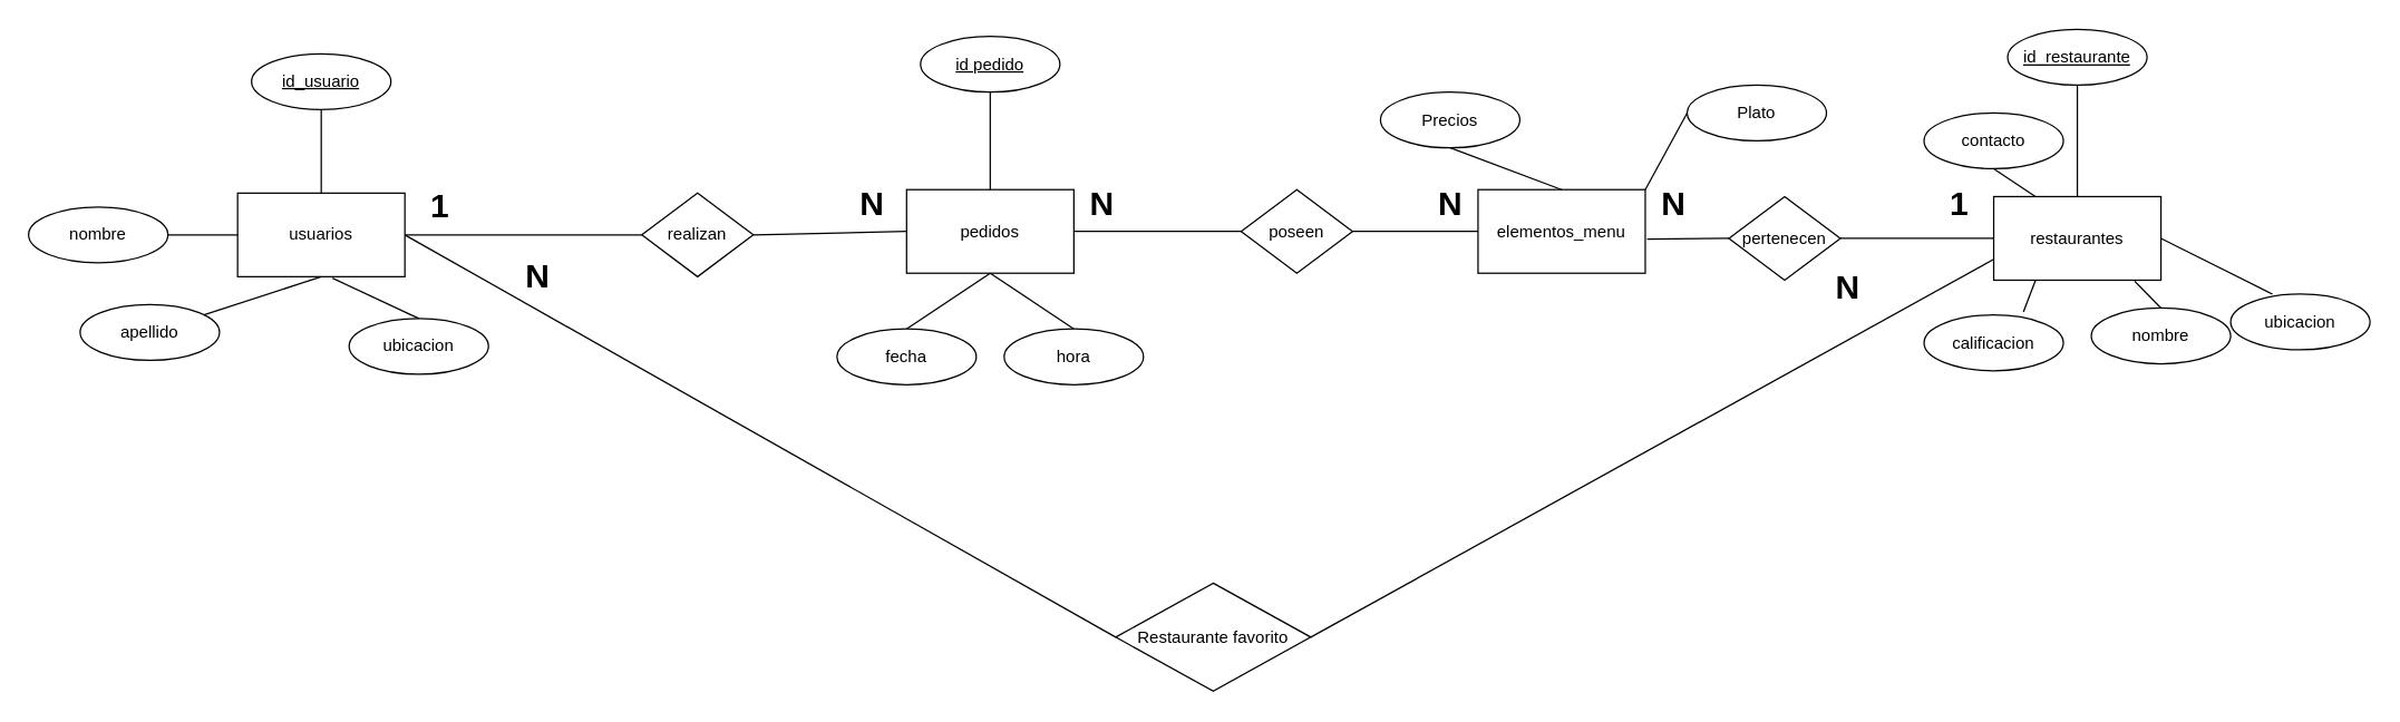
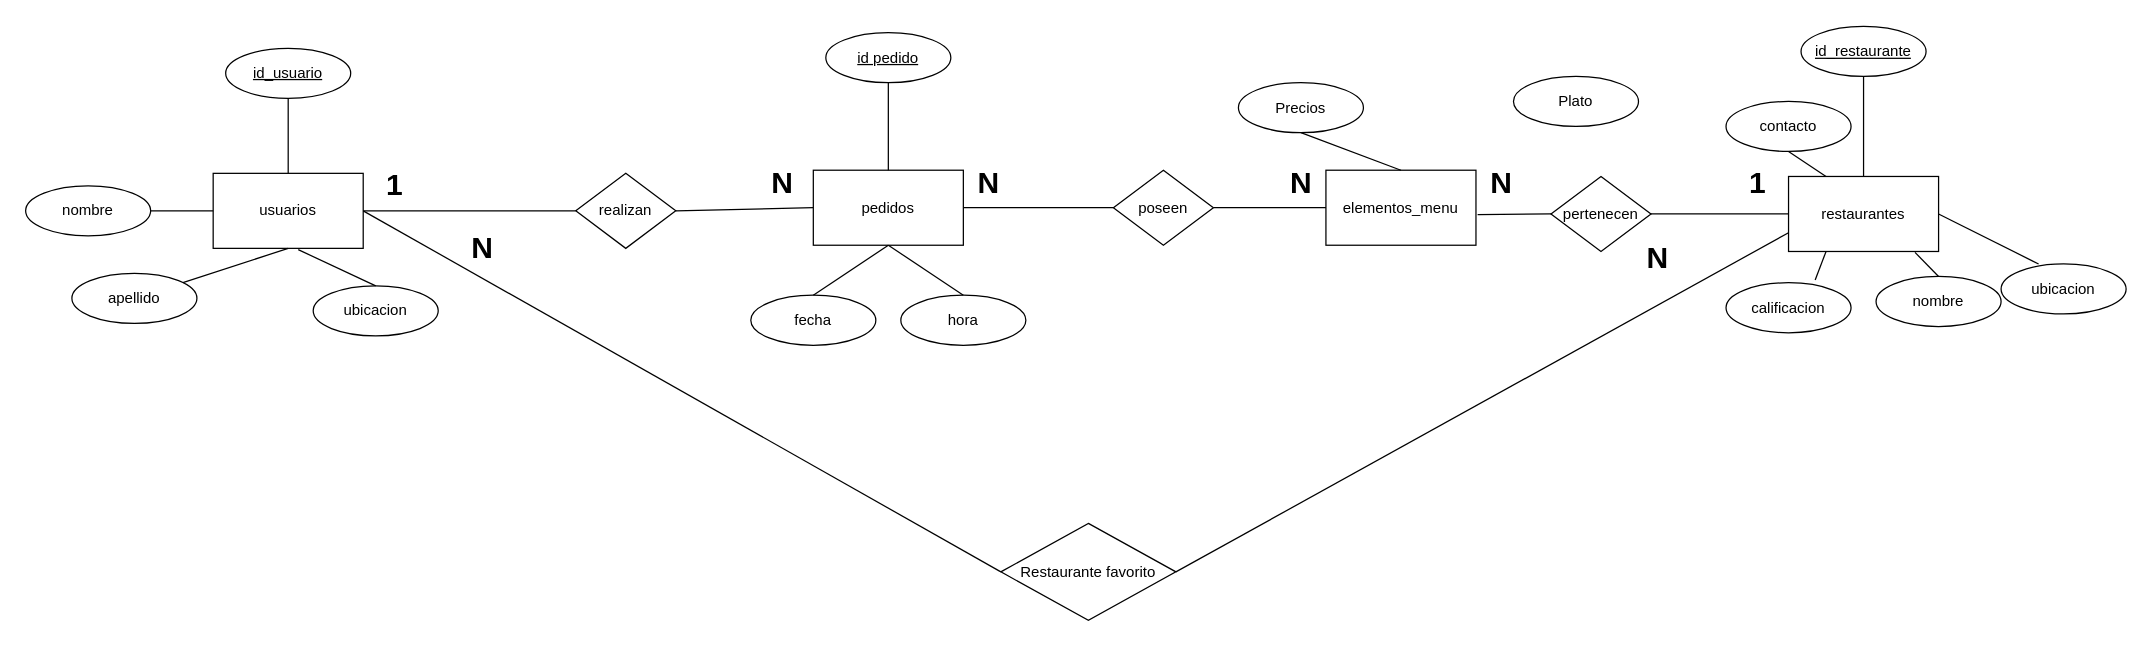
- <mxCell id="21" value="" style="endArrow=none;html=1;rounded=0;entryX=1;entryY=0;entryDx=0;entryDy=0;exitX=0;exitY=0.5;exitDx=0;exitDy=0;" parent="1" source="20" target="14" edge="1"><mxGeometry width="50" height="50" relative="1" as="geometry"><mxPoint x="870" y="295.5" as="sourcePoint" /><mxPoint x="920" y="245.5" as="targetPoint" /></mxGeometry></mxCell>
